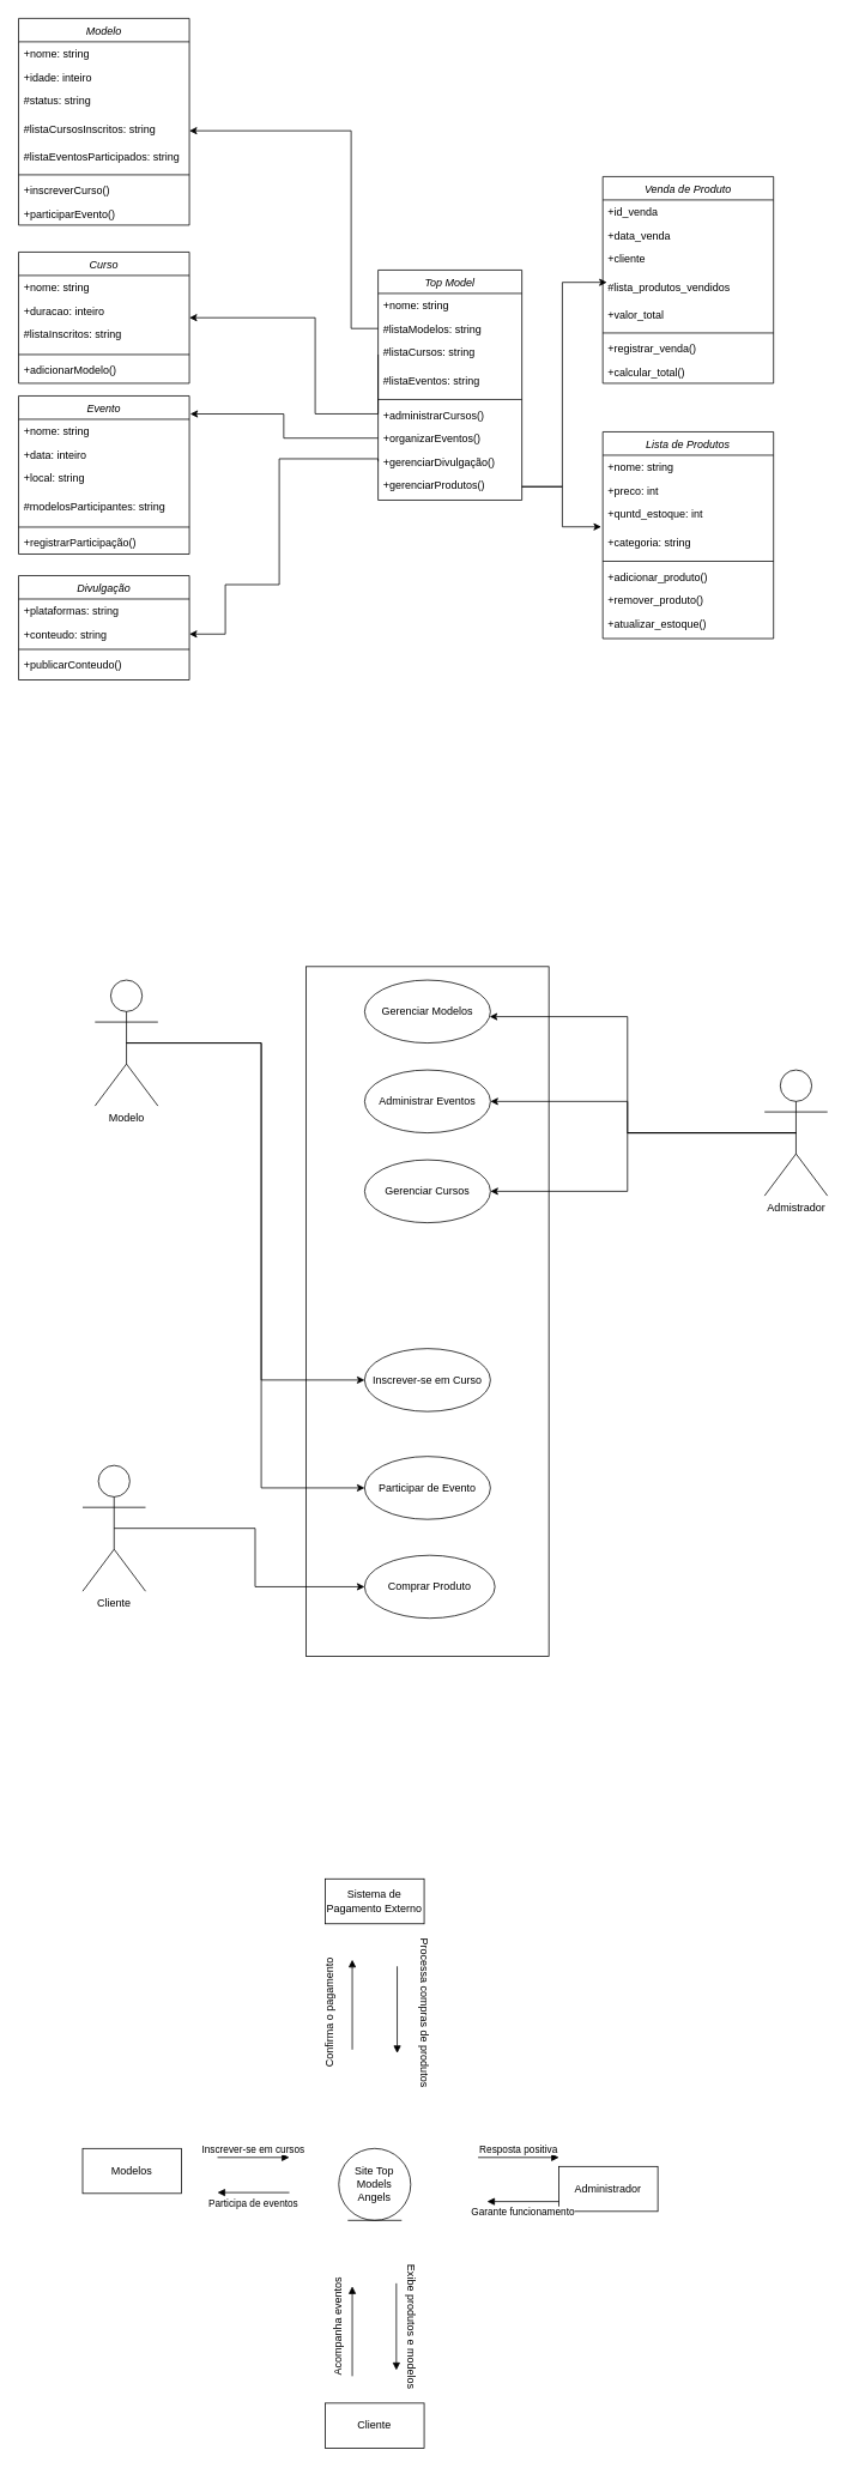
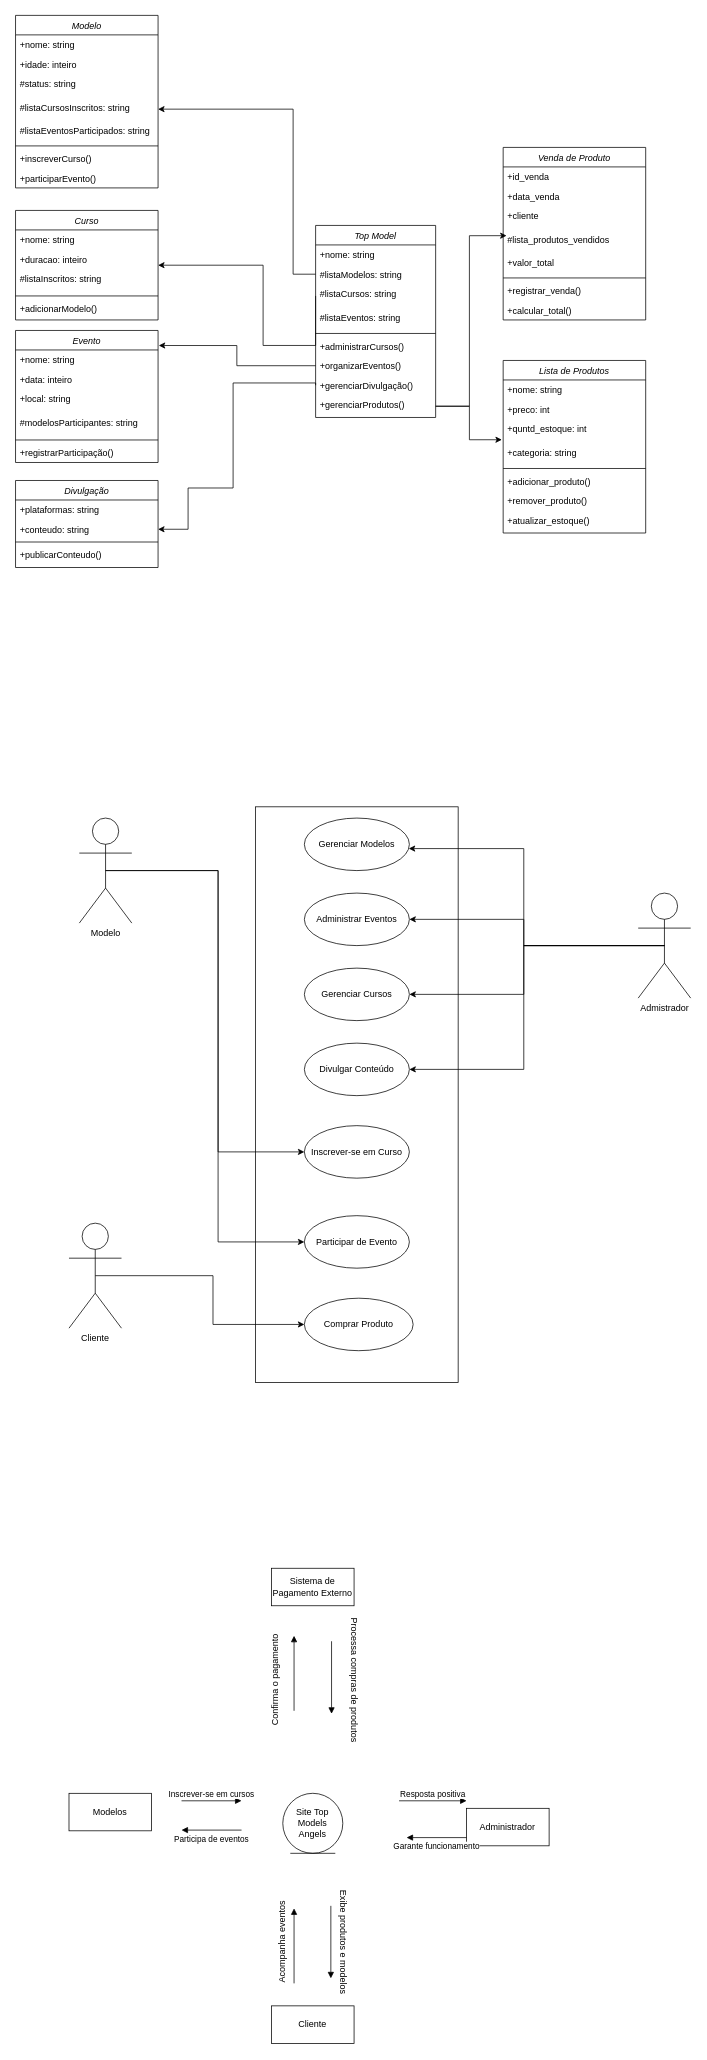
+ <mxCell id="76" value="Divulgar Conteúdo" style="ellipse;whiteSpace=wrap;html=1;" vertex="1" parent="1"><mxGeometry x="405" y="1390" width="140" height="70" as="geometry" /></mxCell>
+ <mxCell id="66" style="edgeStyle=orthogonalEdgeStyle;rounded=0;orthogonalLoop=1;jettySize=auto;html=1;exitX=0.5;exitY=0.5;exitDx=0;exitDy=0;exitPerimeter=0;entryX=1;entryY=0.5;entryDx=0;entryDy=0;" edge="1" parent="1" source="67" target="76"><mxGeometry relative="1" as="geometry" /></mxCell>
